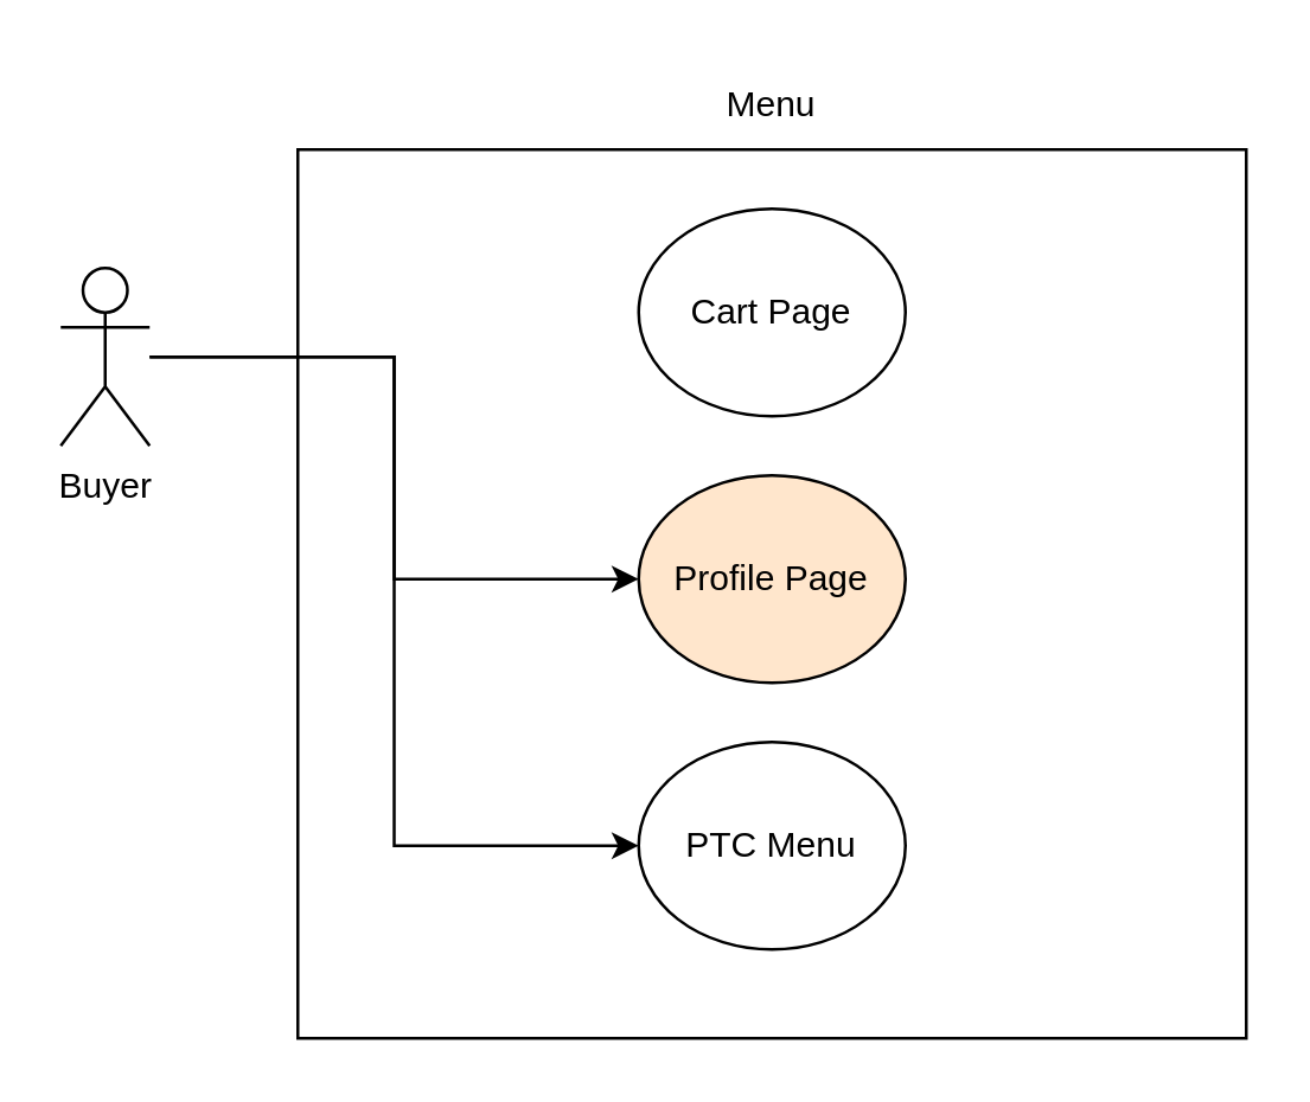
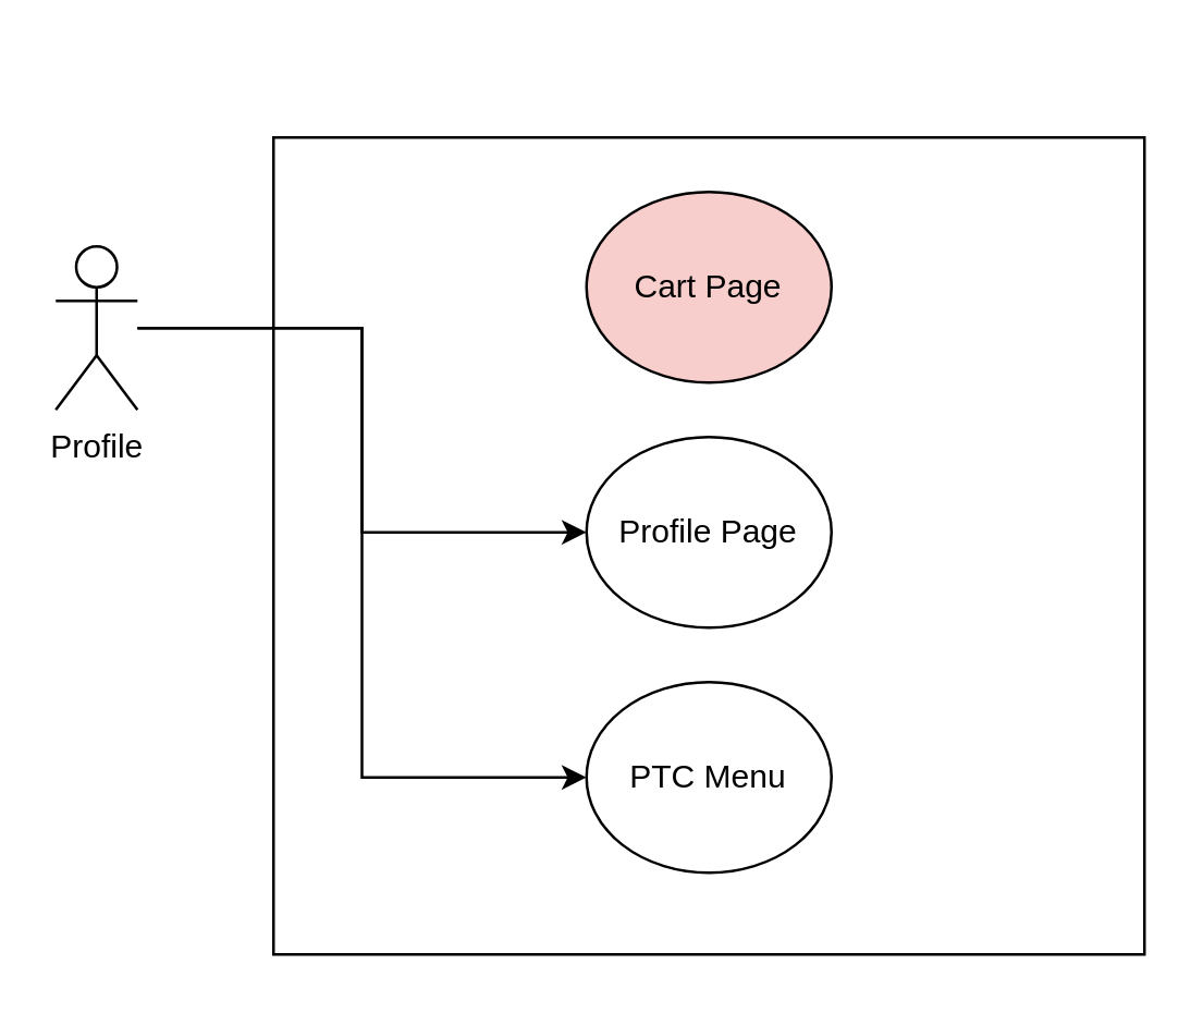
- <mxCell id="6" value="Menu" style="text;html=1;align=center;verticalAlign=middle;whiteSpace=wrap;rounded=0;" vertex="1" parent="1"><mxGeometry x="230" y="20" width="60" height="30" as="geometry" /></mxCell>
- <mxCell id="7" value="Cart Page" style="ellipse;whiteSpace=wrap;html=1;" vertex="1" parent="1"><mxGeometry x="215" y="70" width="90" height="70" as="geometry" /></mxCell>
+ <mxCell id="7" value="Cart Page" style="ellipse;whiteSpace=wrap;html=1;fillColor=#f8cecc;" vertex="1" parent="1"><mxGeometry x="215" y="70" width="90" height="70" as="geometry" /></mxCell>
- <mxCell id="5" value="Buyer" style="shape=umlActor;verticalLabelPosition=bottom;verticalAlign=top;html=1;outlineConnect=0;" vertex="1" parent="1"><mxGeometry x="20" y="90" width="30" height="60" as="geometry" /></mxCell>
+ <mxCell id="5" value="Profile" style="shape=umlActor;verticalLabelPosition=bottom;verticalAlign=top;html=1;outlineConnect=0;" vertex="1" parent="1"><mxGeometry x="20" y="90" width="30" height="60" as="geometry" /></mxCell>
- <mxCell id="8" value="Profile Page" style="ellipse;whiteSpace=wrap;html=1;fillColor=#ffe6cc;" vertex="1" parent="1"><mxGeometry x="215" y="160" width="90" height="70" as="geometry" /></mxCell>
+ <mxCell id="8" value="Profile Page" style="ellipse;whiteSpace=wrap;html=1;" vertex="1" parent="1"><mxGeometry x="215" y="160" width="90" height="70" as="geometry" /></mxCell>
